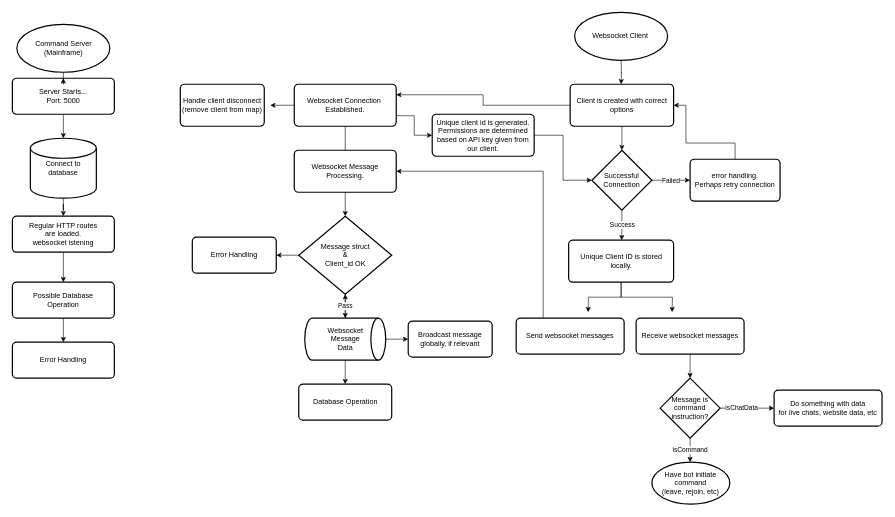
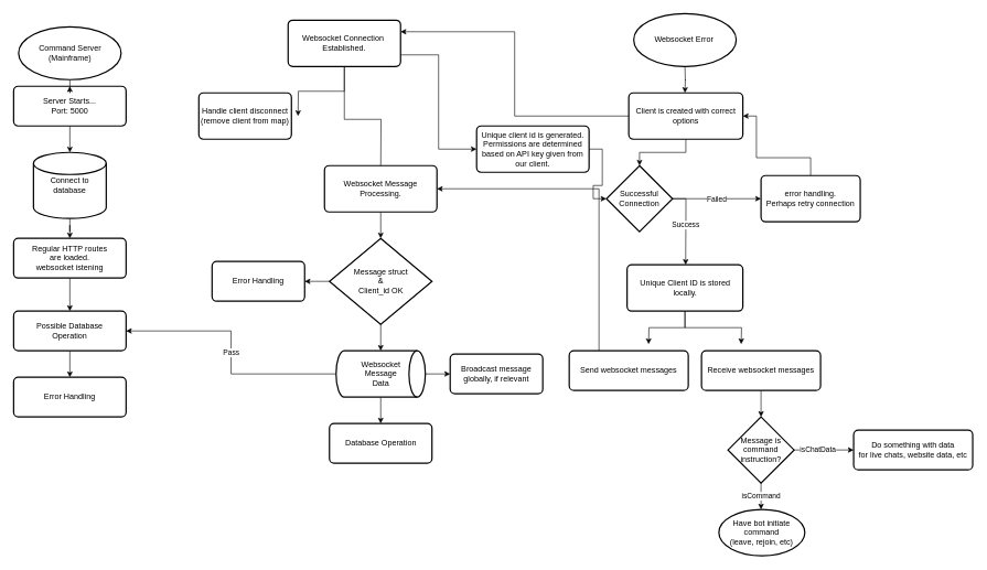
- <mxCell id="22" value="Websocket Client&amp;nbsp;" style="strokeWidth=2;html=1;shape=mxgraph.flowchart.start_1;whiteSpace=wrap;" vertex="1" parent="1"><mxGeometry x="957.5" y="20" width="155" height="80" as="geometry" /></mxCell>
+ <mxCell id="22" value="Websocket Error&amp;nbsp;" style="strokeWidth=2;html=1;shape=mxgraph.flowchart.start_1;whiteSpace=wrap;" vertex="1" parent="1"><mxGeometry x="957.5" y="20" width="155" height="80" as="geometry" /></mxCell>
- <mxCell id="7" value="Websocket Connection&amp;nbsp;&lt;br&gt;Established." style="rounded=1;whiteSpace=wrap;html=1;absoluteArcSize=1;arcSize=14;strokeWidth=2;" vertex="1" parent="1"><mxGeometry x="490" y="140" width="170" height="70" as="geometry" /></mxCell>
+ <mxCell id="7" value="Websocket Connection&amp;nbsp;&lt;br&gt;Established." style="rounded=1;whiteSpace=wrap;html=1;absoluteArcSize=1;arcSize=14;strokeWidth=2;" vertex="1" parent="1"><mxGeometry x="435" y="30" width="170" height="70" as="geometry" /></mxCell>
- <mxCell id="19" value="Successful Connection" style="strokeWidth=2;html=1;shape=mxgraph.flowchart.decision;whiteSpace=wrap;" vertex="1" parent="1"><mxGeometry x="986.25" y="250" width="100" height="100" as="geometry" /></mxCell>
+ <mxCell id="19" value="Successful Connection" style="strokeWidth=2;html=1;shape=mxgraph.flowchart.decision;whiteSpace=wrap;" vertex="1" parent="1"><mxGeometry x="916.25" y="250" width="100" height="100" as="geometry" /></mxCell>
- <mxCell id="37" value="Pass" style="edgeStyle=orthogonalEdgeStyle;rounded=0;orthogonalLoop=1;jettySize=auto;html=1;" edge="1" parent="1" source="39" target="31"><mxGeometry relative="1" as="geometry" /></mxCell>
+ <mxCell id="37" value="Pass" style="edgeStyle=orthogonalEdgeStyle;rounded=0;orthogonalLoop=1;jettySize=auto;html=1;" edge="1" parent="1" source="39" target="45"><mxGeometry relative="1" as="geometry" /></mxCell>
